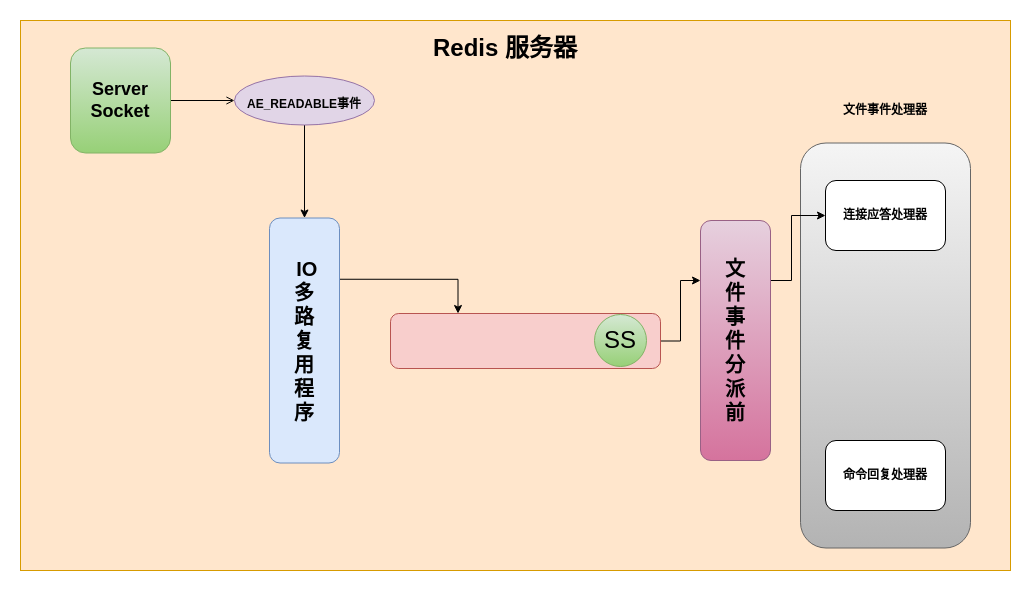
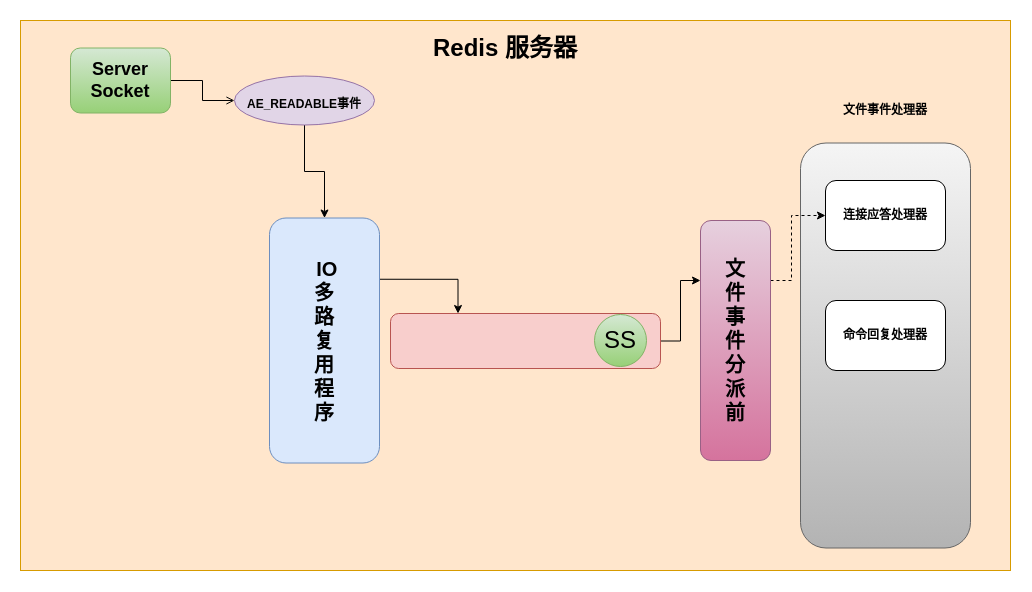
- <mxCell id="15" value="&lt;span style=&quot;font-size: 18px;&quot;&gt;Server&lt;br&gt;&lt;/span&gt;&lt;span style=&quot;white-space: normal;&quot;&gt;&lt;font style=&quot;font-size: 18px&quot;&gt;Socket&lt;/font&gt;&lt;/span&gt;" style="rounded=1;whiteSpace=wrap;html=1;fontStyle=1;fillColor=#d5e8d4;strokeColor=#82b366;gradientColor=#97d077;" parent="1" vertex="1"><mxGeometry x="70" y="47.5" width="100" height="105" as="geometry" /></mxCell>
+ <mxCell id="15" value="&lt;span style=&quot;font-size: 18px;&quot;&gt;Server&lt;br&gt;&lt;/span&gt;&lt;span style=&quot;white-space: normal;&quot;&gt;&lt;font style=&quot;font-size: 18px&quot;&gt;Socket&lt;/font&gt;&lt;/span&gt;" style="rounded=1;whiteSpace=wrap;html=1;fontStyle=1;fillColor=#d5e8d4;strokeColor=#82b366;gradientColor=#97d077;" parent="1" vertex="1"><mxGeometry x="70" y="47.5" width="100" height="65" as="geometry" /></mxCell>
- <mxCell id="10" style="edgeStyle=orthogonalEdgeStyle;rounded=0;orthogonalLoop=1;jettySize=auto;html=1;exitX=1;exitY=0.25;exitDx=0;exitDy=0;entryX=0;entryY=0.5;entryDx=0;entryDy=0;startArrow=none;startFill=0;fontSize=24;" parent="1" source="11" target="8" edge="1"><mxGeometry relative="1" as="geometry"><Array as="points"><mxPoint x="791" y="280" /><mxPoint x="791" y="215" /></Array></mxGeometry></mxCell>
+ <mxCell id="10" style="edgeStyle=orthogonalEdgeStyle;rounded=0;orthogonalLoop=1;jettySize=auto;html=1;exitX=1;exitY=0.25;exitDx=0;exitDy=0;entryX=0;entryY=0.5;entryDx=0;entryDy=0;startArrow=none;startFill=0;fontSize=24;dashed=1;" parent="1" source="11" target="8" edge="1"><mxGeometry relative="1" as="geometry"><Array as="points"><mxPoint x="791" y="280" /><mxPoint x="791" y="215" /></Array></mxGeometry></mxCell>
- <mxCell id="13" value="&lt;span style=&quot;text-align: left; font-size: 20px;&quot;&gt;&amp;nbsp;IO &lt;br style=&quot;font-size: 20px;&quot;&gt;多&lt;br style=&quot;font-size: 20px;&quot;&gt;路&lt;br style=&quot;font-size: 20px;&quot;&gt;复&lt;br style=&quot;font-size: 20px;&quot;&gt;用&lt;br style=&quot;font-size: 20px;&quot;&gt;程&lt;br style=&quot;font-size: 20px;&quot;&gt;序&lt;/span&gt;" style="rounded=1;whiteSpace=wrap;html=1;fontSize=20;fontStyle=1;fillColor=#dae8fc;strokeColor=#6c8ebf;" parent="1" vertex="1"><mxGeometry x="269" y="217.5" width="70" height="245" as="geometry" /></mxCell>
+ <mxCell id="13" value="&lt;span style=&quot;text-align: left; font-size: 20px;&quot;&gt;&amp;nbsp;IO &lt;br style=&quot;font-size: 20px;&quot;&gt;多&lt;br style=&quot;font-size: 20px;&quot;&gt;路&lt;br style=&quot;font-size: 20px;&quot;&gt;复&lt;br style=&quot;font-size: 20px;&quot;&gt;用&lt;br style=&quot;font-size: 20px;&quot;&gt;程&lt;br style=&quot;font-size: 20px;&quot;&gt;序&lt;/span&gt;" style="rounded=1;whiteSpace=wrap;html=1;fontSize=20;fontStyle=1;fillColor=#dae8fc;strokeColor=#6c8ebf;" parent="1" vertex="1"><mxGeometry x="269" y="217.5" width="110" height="245" as="geometry" /></mxCell>
- <mxCell id="9" value="命令回复处理器" style="rounded=1;whiteSpace=wrap;html=1;fontStyle=1" parent="1" vertex="1"><mxGeometry x="825" y="440" width="120" height="70" as="geometry" /></mxCell>
+ <mxCell id="9" value="命令回复处理器" style="rounded=1;whiteSpace=wrap;html=1;fontStyle=1" parent="1" vertex="1"><mxGeometry x="825" y="300" width="120" height="70" as="geometry" /></mxCell>
